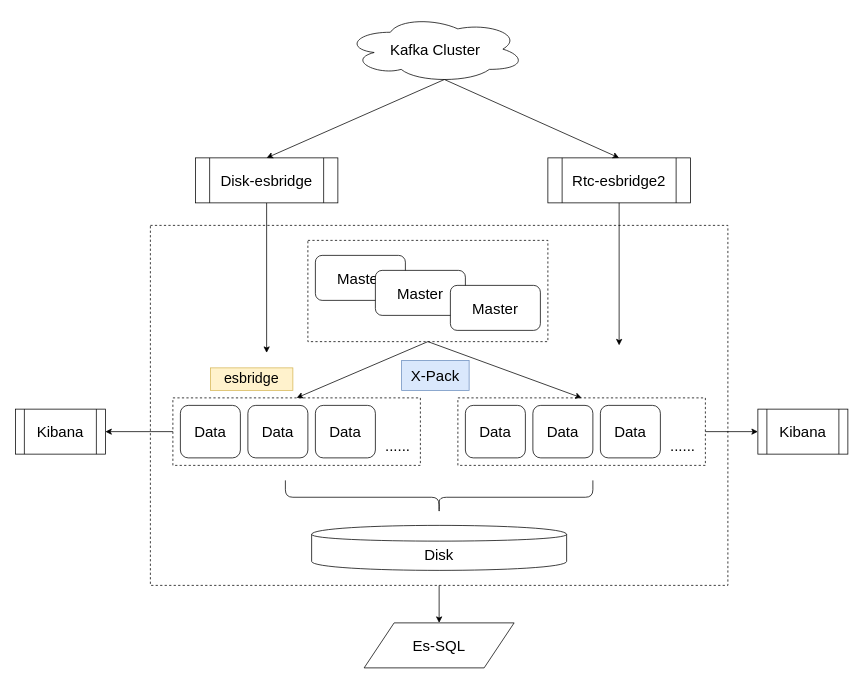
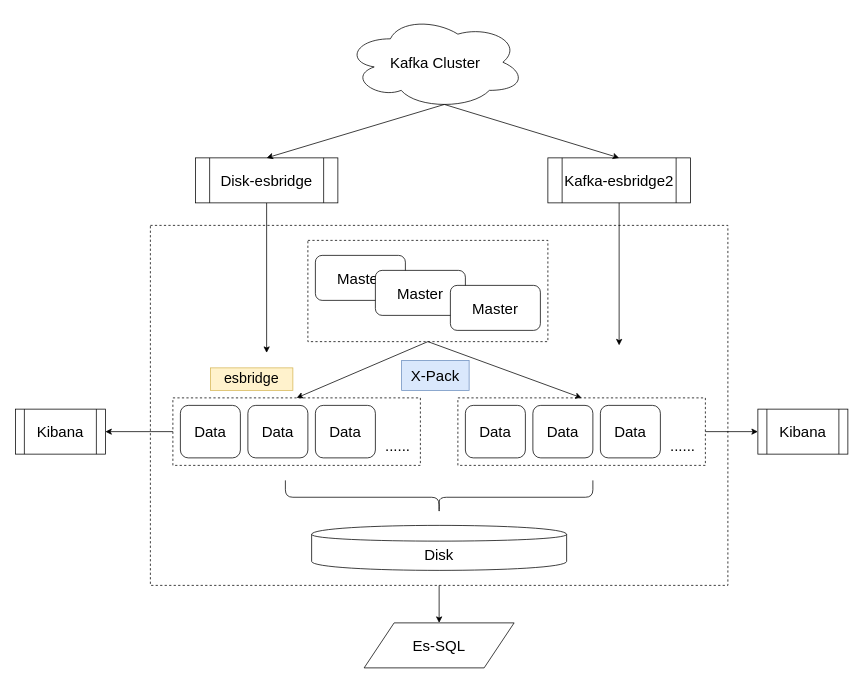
- <mxCell id="30" value="&lt;font style=&quot;font-size: 20px&quot;&gt;Kafka Cluster&lt;/font&gt;" style="ellipse;shape=cloud;whiteSpace=wrap;html=1;fillColor=#ffffff;" vertex="1" parent="1"><mxGeometry x="460" y="20" width="240" height="90" as="geometry" /></mxCell>
+ <mxCell id="30" value="&lt;font style=&quot;font-size: 20px&quot;&gt;Kafka Cluster&lt;/font&gt;" style="ellipse;shape=cloud;whiteSpace=wrap;html=1;fillColor=#ffffff;" vertex="1" parent="1"><mxGeometry x="460" y="20" width="240" height="125" as="geometry" /></mxCell>
- <mxCell id="28" value="&lt;font style=&quot;font-size: 20px&quot;&gt;Rtc-esbridge2&lt;/font&gt;" style="shape=process;whiteSpace=wrap;html=1;backgroundOutline=1;fillColor=#ffffff;" vertex="1" parent="1"><mxGeometry x="730" y="210" width="190" height="60" as="geometry" /></mxCell>
+ <mxCell id="28" value="&lt;font style=&quot;font-size: 20px&quot;&gt;Kafka-esbridge2&lt;/font&gt;" style="shape=process;whiteSpace=wrap;html=1;backgroundOutline=1;fillColor=#ffffff;" vertex="1" parent="1"><mxGeometry x="730" y="210" width="190" height="60" as="geometry" /></mxCell>
